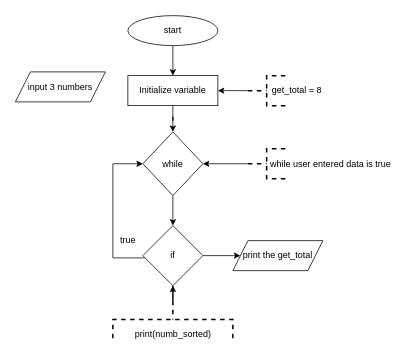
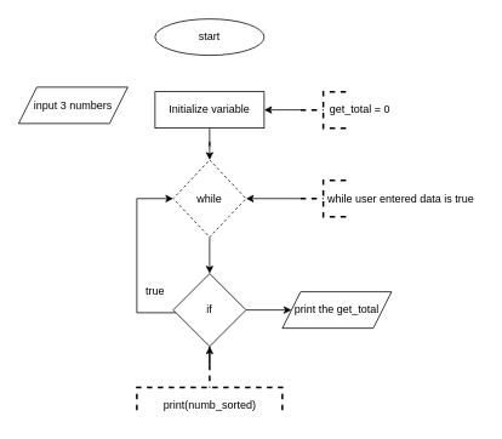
- <mxCell id="2" value="" style="edgeStyle=orthogonalEdgeStyle;rounded=0;orthogonalLoop=1;jettySize=auto;html=1;" edge="1" parent="1" source="3" target="6"><mxGeometry relative="1" as="geometry" /></mxCell>
- <mxCell id="10" value="get_total = 8" style="text;html=1;align=center;verticalAlign=middle;resizable=0;points=[];autosize=1;strokeColor=none;fillColor=none;container=0;" vertex="1" parent="1"><mxGeometry x="350" y="105" width="90" height="30" as="geometry" /></mxCell>
+ <mxCell id="10" value="get_total = 0" style="text;html=1;align=center;verticalAlign=middle;resizable=0;points=[];autosize=1;strokeColor=none;fillColor=none;container=0;" vertex="1" parent="1"><mxGeometry x="350" y="105" width="90" height="30" as="geometry" /></mxCell>
- <mxCell id="18" value="while" style="rhombus;whiteSpace=wrap;html=1;rounded=0;" vertex="1" parent="1"><mxGeometry x="190" y="175" width="80" height="85" as="geometry" /></mxCell>
+ <mxCell id="18" value="while" style="rhombus;whiteSpace=wrap;html=1;rounded=0;dashed=1;" vertex="1" parent="1"><mxGeometry x="190" y="175" width="80" height="85" as="geometry" /></mxCell>
